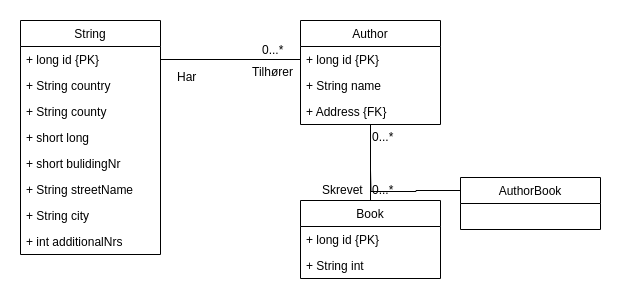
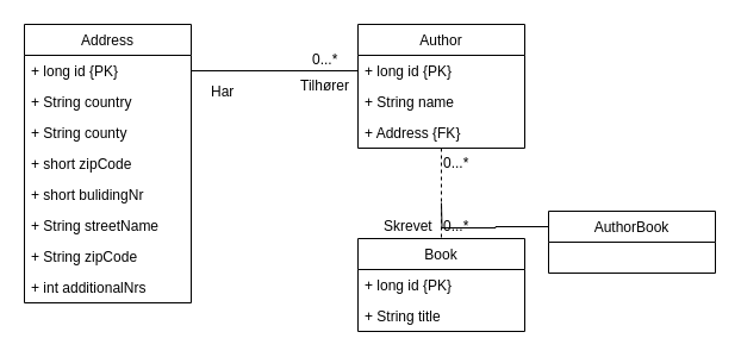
- <mxCell id="2" value="String" style="swimlane;fontStyle=0;childLayout=stackLayout;horizontal=1;startSize=26;fillColor=none;horizontalStack=0;resizeParent=1;resizeParentMax=0;resizeLast=0;collapsible=1;marginBottom=0;" vertex="1" parent="1"><mxGeometry x="20" y="20" width="140" height="234" as="geometry" /></mxCell>
+ <mxCell id="2" value="Address" style="swimlane;fontStyle=0;childLayout=stackLayout;horizontal=1;startSize=26;fillColor=none;horizontalStack=0;resizeParent=1;resizeParentMax=0;resizeLast=0;collapsible=1;marginBottom=0;" vertex="1" parent="1"><mxGeometry x="20" y="20" width="140" height="234" as="geometry" /></mxCell>
- <mxCell id="6" value="+ short long" style="text;strokeColor=none;fillColor=none;align=left;verticalAlign=top;spacingLeft=4;spacingRight=4;overflow=hidden;rotatable=0;points=[[0,0.5],[1,0.5]];portConstraint=eastwest;" vertex="1" parent="2"><mxGeometry y="104" width="140" height="26" as="geometry" /></mxCell>
+ <mxCell id="6" value="+ short zipCode" style="text;strokeColor=none;fillColor=none;align=left;verticalAlign=top;spacingLeft=4;spacingRight=4;overflow=hidden;rotatable=0;points=[[0,0.5],[1,0.5]];portConstraint=eastwest;" vertex="1" parent="2"><mxGeometry y="104" width="140" height="26" as="geometry" /></mxCell>
- <mxCell id="11" style="edgeStyle=orthogonalEdgeStyle;rounded=0;orthogonalLoop=1;jettySize=auto;html=1;exitX=0.5;exitY=1;exitDx=0;exitDy=0;entryX=0.5;entryY=0;entryDx=0;entryDy=0;endArrow=none;endFill=0;" edge="1" parent="1" source="12" target="16"><mxGeometry relative="1" as="geometry" /></mxCell>
+ <mxCell id="11" style="edgeStyle=orthogonalEdgeStyle;rounded=0;orthogonalLoop=1;jettySize=auto;html=1;exitX=0.5;exitY=1;exitDx=0;exitDy=0;entryX=0.5;entryY=0;entryDx=0;entryDy=0;endArrow=none;endFill=0;dashed=1;" edge="1" parent="1" source="12" target="16"><mxGeometry relative="1" as="geometry" /></mxCell>
- <mxCell id="9" value="+ String city" style="text;strokeColor=none;fillColor=none;align=left;verticalAlign=top;spacingLeft=4;spacingRight=4;overflow=hidden;rotatable=0;points=[[0,0.5],[1,0.5]];portConstraint=eastwest;" vertex="1" parent="2"><mxGeometry y="182" width="140" height="26" as="geometry" /></mxCell>
+ <mxCell id="9" value="+ String zipCode" style="text;strokeColor=none;fillColor=none;align=left;verticalAlign=top;spacingLeft=4;spacingRight=4;overflow=hidden;rotatable=0;points=[[0,0.5],[1,0.5]];portConstraint=eastwest;" vertex="1" parent="2"><mxGeometry y="182" width="140" height="26" as="geometry" /></mxCell>
- <mxCell id="18" value="+ String int" style="text;strokeColor=none;fillColor=none;align=left;verticalAlign=top;spacingLeft=4;spacingRight=4;overflow=hidden;rotatable=0;points=[[0,0.5],[1,0.5]];portConstraint=eastwest;" vertex="1" parent="16"><mxGeometry y="52" width="140" height="26" as="geometry" /></mxCell>
+ <mxCell id="18" value="+ String title" style="text;strokeColor=none;fillColor=none;align=left;verticalAlign=top;spacingLeft=4;spacingRight=4;overflow=hidden;rotatable=0;points=[[0,0.5],[1,0.5]];portConstraint=eastwest;" vertex="1" parent="16"><mxGeometry y="52" width="140" height="26" as="geometry" /></mxCell>
